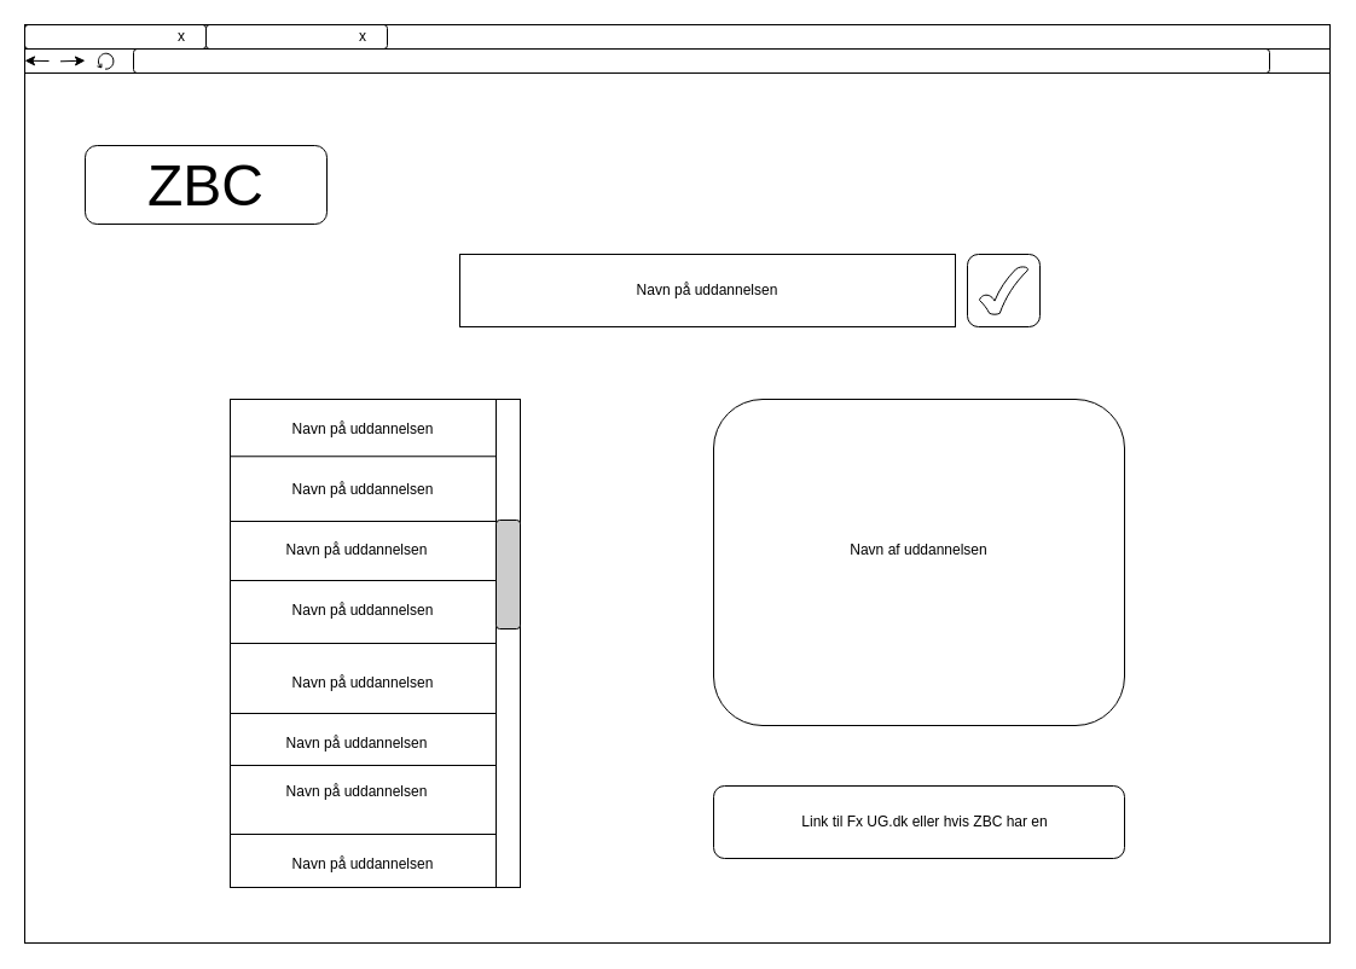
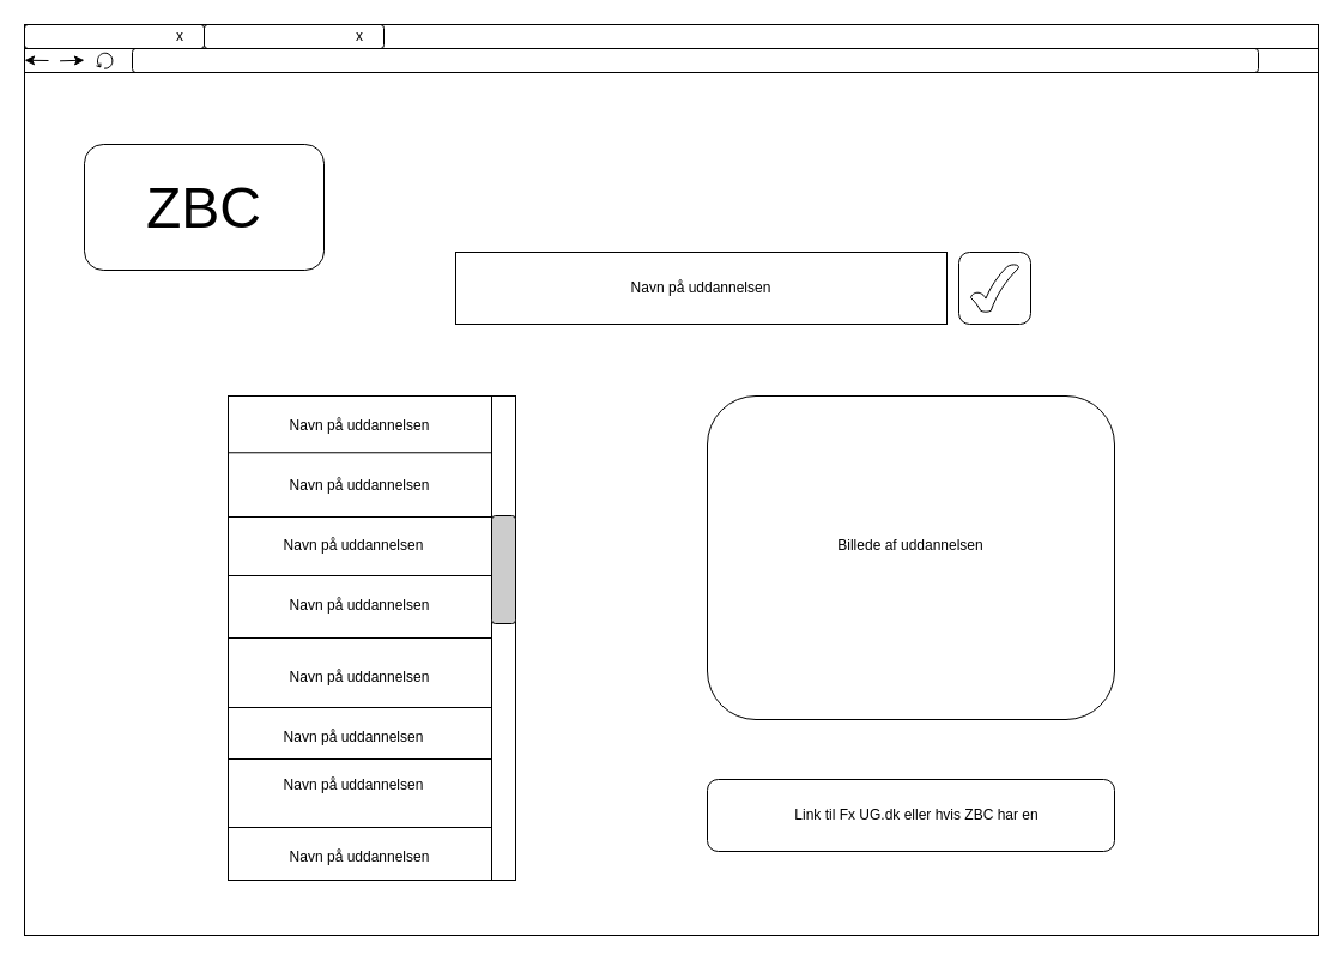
- <mxCell id="3" value="&lt;font style=&quot;font-size: 48px&quot;&gt;ZBC&lt;/font&gt;" style="rounded=1;whiteSpace=wrap;html=1;" parent="1" vertex="1"><mxGeometry x="70" y="120" width="200" height="65" as="geometry" /></mxCell>
+ <mxCell id="3" value="&lt;font style=&quot;font-size: 48px&quot;&gt;ZBC&lt;/font&gt;" style="rounded=1;whiteSpace=wrap;html=1;" parent="1" vertex="1"><mxGeometry x="70" y="120" width="200" height="105" as="geometry" /></mxCell>
- <mxCell id="15" value="Navn af uddannelsen" style="text;html=1;strokeColor=none;fillColor=none;align=center;verticalAlign=middle;whiteSpace=wrap;rounded=0;" parent="1" vertex="1"><mxGeometry x="695" y="420" width="130" height="70" as="geometry" /></mxCell>
+ <mxCell id="15" value="Billede af uddannelsen" style="text;html=1;strokeColor=none;fillColor=none;align=center;verticalAlign=middle;whiteSpace=wrap;rounded=0;" parent="1" vertex="1"><mxGeometry x="695" y="420" width="130" height="70" as="geometry" /></mxCell>
